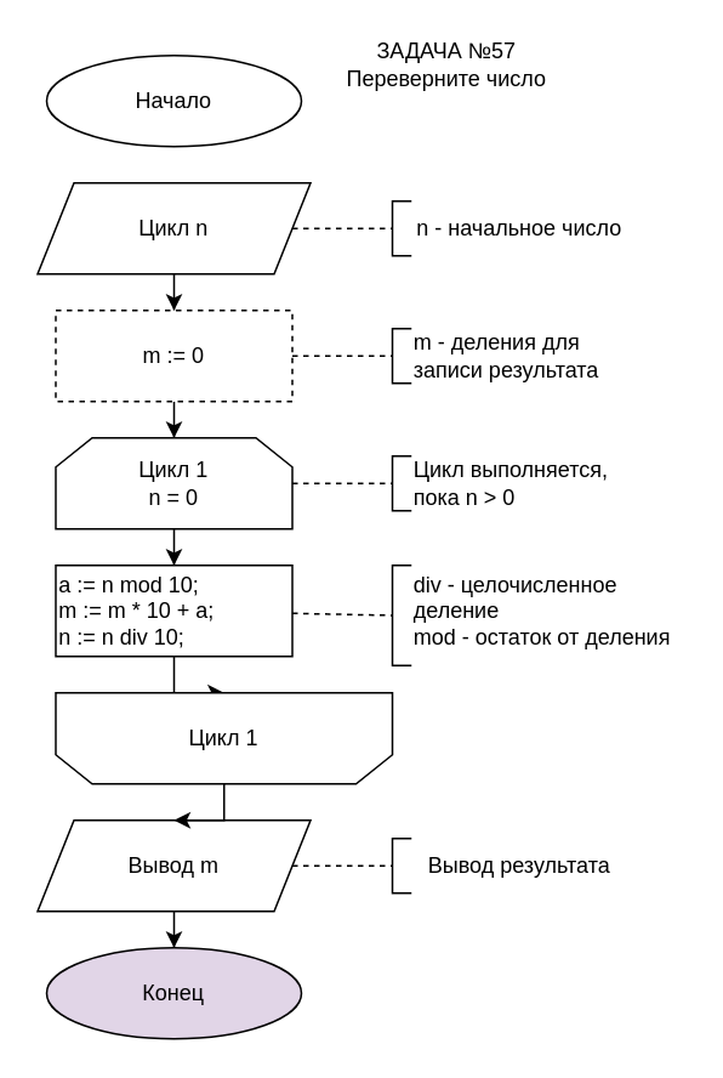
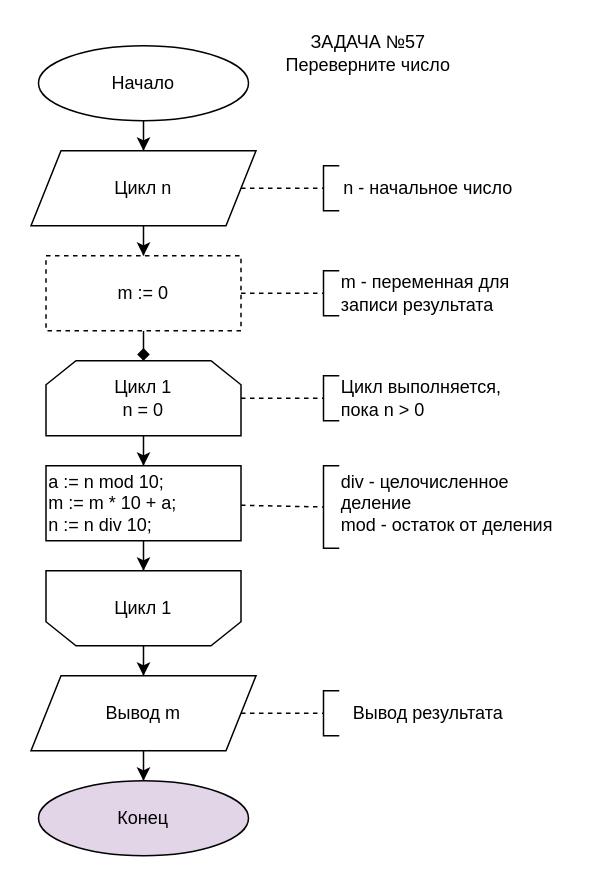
+ <mxCell id="2" style="edgeStyle=orthogonalEdgeStyle;rounded=0;orthogonalLoop=1;jettySize=auto;html=1;" parent="1" source="3" target="6" edge="1"><mxGeometry relative="1" as="geometry" /></mxCell>
- <mxCell id="24" value="m - деления для записи результата" style="text;html=1;align=left;verticalAlign=middle;whiteSpace=wrap;rounded=0;" parent="22" vertex="1"><mxGeometry x="20" width="120" height="30" as="geometry" /></mxCell>
+ <mxCell id="24" value="m - переменная для записи результата" style="text;html=1;align=left;verticalAlign=middle;whiteSpace=wrap;rounded=0;" parent="22" vertex="1"><mxGeometry x="20" width="120" height="30" as="geometry" /></mxCell>
- <mxCell id="7" style="edgeStyle=orthogonalEdgeStyle;rounded=0;orthogonalLoop=1;jettySize=auto;html=1;" parent="1" source="8" target="10" edge="1"><mxGeometry relative="1" as="geometry" /></mxCell>
+ <mxCell id="7" style="edgeStyle=orthogonalEdgeStyle;rounded=0;orthogonalLoop=1;jettySize=auto;html=1;endArrow=diamond;" parent="1" source="8" target="10" edge="1"><mxGeometry relative="1" as="geometry" /></mxCell>
- <mxCell id="16" value="Цикл 1" style="shape=loopLimit;whiteSpace=wrap;html=1;direction=west;" parent="1" vertex="1"><mxGeometry x="30" y="380" width="185" height="50" as="geometry" /></mxCell>
+ <mxCell id="16" value="Цикл 1" style="shape=loopLimit;whiteSpace=wrap;html=1;direction=west;" parent="1" vertex="1"><mxGeometry x="30" y="380" width="130" height="50" as="geometry" /></mxCell>
